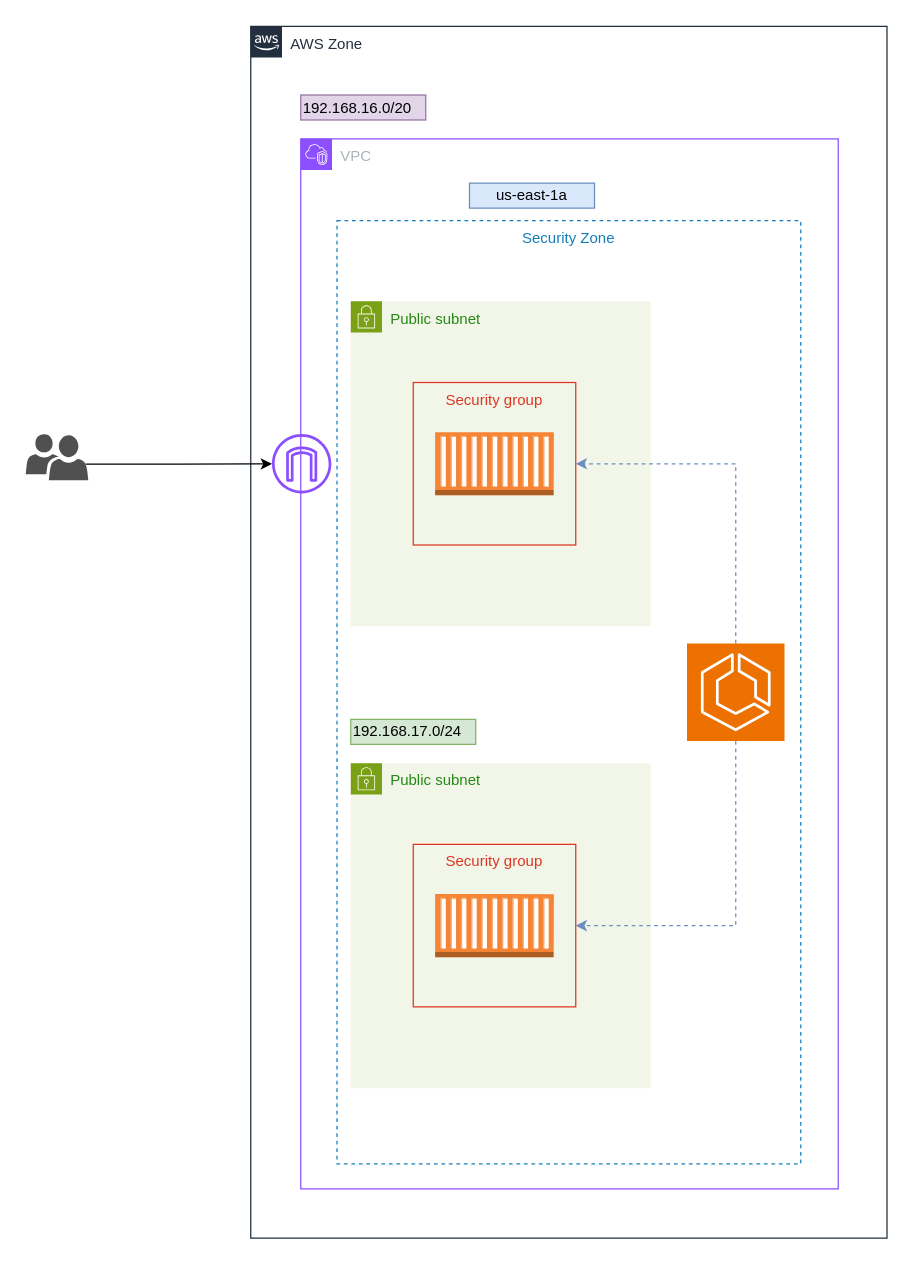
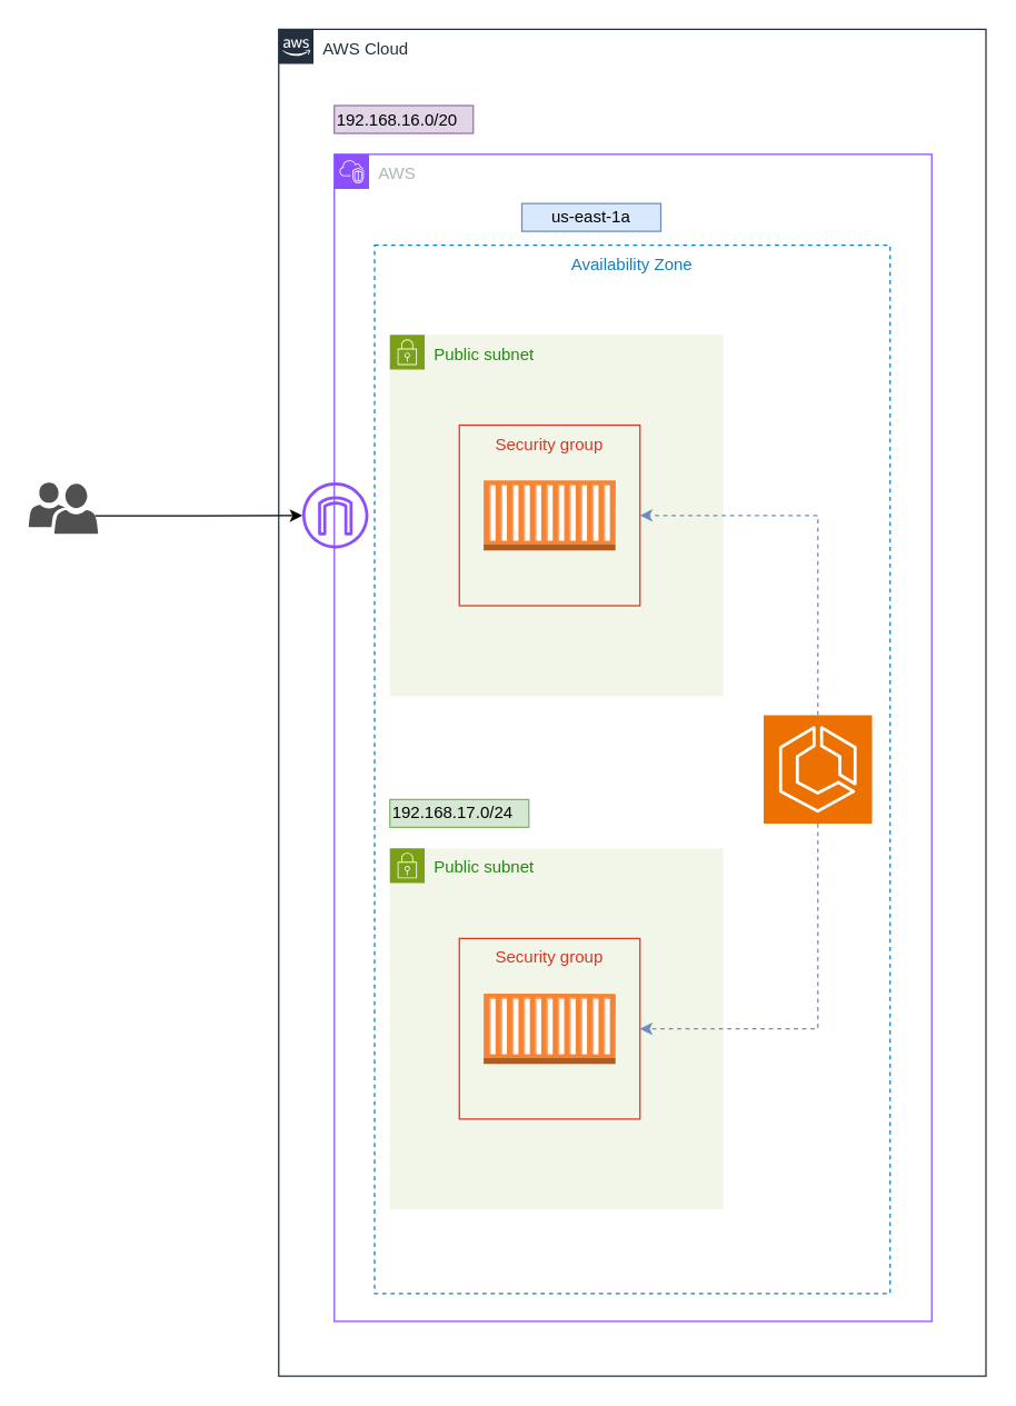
- <mxCell id="2" value="AWS Zone" style="points=[[0,0],[0.25,0],[0.5,0],[0.75,0],[1,0],[1,0.25],[1,0.5],[1,0.75],[1,1],[0.75,1],[0.5,1],[0.25,1],[0,1],[0,0.75],[0,0.5],[0,0.25]];outlineConnect=0;gradientColor=none;html=1;whiteSpace=wrap;fontSize=12;fontStyle=0;shape=mxgraph.aws4.group;grIcon=mxgraph.aws4.group_aws_cloud_alt;strokeColor=#232F3E;fillColor=none;verticalAlign=top;align=left;spacingLeft=30;fontColor=#232F3E;dashed=0;container=1;pointerEvents=0;collapsible=0;recursiveResize=0;" parent="1" vertex="1"><mxGeometry x="200" y="20.5" width="509" height="969.5" as="geometry" /></mxCell>
+ <mxCell id="2" value="AWS Cloud" style="points=[[0,0],[0.25,0],[0.5,0],[0.75,0],[1,0],[1,0.25],[1,0.5],[1,0.75],[1,1],[0.75,1],[0.5,1],[0.25,1],[0,1],[0,0.75],[0,0.5],[0,0.25]];outlineConnect=0;gradientColor=none;html=1;whiteSpace=wrap;fontSize=12;fontStyle=0;shape=mxgraph.aws4.group;grIcon=mxgraph.aws4.group_aws_cloud_alt;strokeColor=#232F3E;fillColor=none;verticalAlign=top;align=left;spacingLeft=30;fontColor=#232F3E;dashed=0;container=1;pointerEvents=0;collapsible=0;recursiveResize=0;" parent="1" vertex="1"><mxGeometry x="200" y="20.5" width="509" height="969.5" as="geometry" /></mxCell>
- <mxCell id="3" value="VPC" style="points=[[0,0],[0.25,0],[0.5,0],[0.75,0],[1,0],[1,0.25],[1,0.5],[1,0.75],[1,1],[0.75,1],[0.5,1],[0.25,1],[0,1],[0,0.75],[0,0.5],[0,0.25]];outlineConnect=0;gradientColor=none;html=1;whiteSpace=wrap;fontSize=12;fontStyle=0;container=1;pointerEvents=0;collapsible=0;recursiveResize=0;shape=mxgraph.aws4.group;grIcon=mxgraph.aws4.group_vpc2;strokeColor=#8C4FFF;fillColor=none;verticalAlign=top;align=left;spacingLeft=30;fontColor=#AAB7B8;dashed=0;" parent="2" vertex="1"><mxGeometry x="40" y="90" width="430" height="840" as="geometry" /></mxCell>
+ <mxCell id="3" value="AWS" style="points=[[0,0],[0.25,0],[0.5,0],[0.75,0],[1,0],[1,0.25],[1,0.5],[1,0.75],[1,1],[0.75,1],[0.5,1],[0.25,1],[0,1],[0,0.75],[0,0.5],[0,0.25]];outlineConnect=0;gradientColor=none;html=1;whiteSpace=wrap;fontSize=12;fontStyle=0;container=1;pointerEvents=0;collapsible=0;recursiveResize=0;shape=mxgraph.aws4.group;grIcon=mxgraph.aws4.group_vpc2;strokeColor=#8C4FFF;fillColor=none;verticalAlign=top;align=left;spacingLeft=30;fontColor=#AAB7B8;dashed=0;" parent="2" vertex="1"><mxGeometry x="40" y="90" width="430" height="840" as="geometry" /></mxCell>
- <mxCell id="4" value="Security Zone" style="fillColor=none;strokeColor=#147EBA;dashed=1;verticalAlign=top;fontStyle=0;fontColor=#147EBA;whiteSpace=wrap;html=1;" parent="3" vertex="1"><mxGeometry x="29" y="65.5" width="371" height="754.5" as="geometry" /></mxCell>
+ <mxCell id="4" value="Availability Zone" style="fillColor=none;strokeColor=#147EBA;dashed=1;verticalAlign=top;fontStyle=0;fontColor=#147EBA;whiteSpace=wrap;html=1;" parent="3" vertex="1"><mxGeometry x="29" y="65.5" width="371" height="754.5" as="geometry" /></mxCell>
